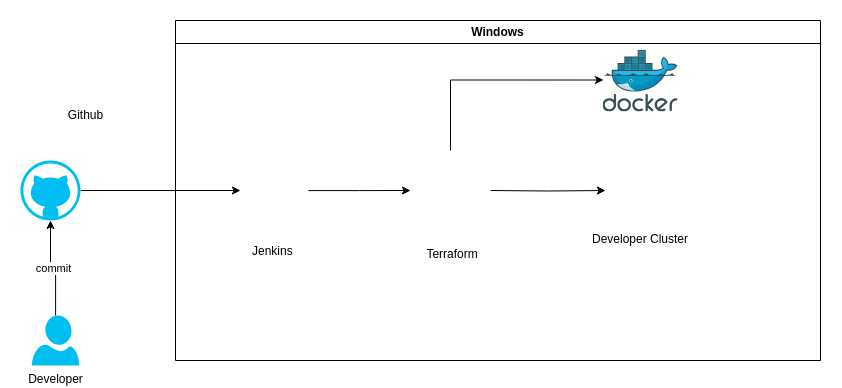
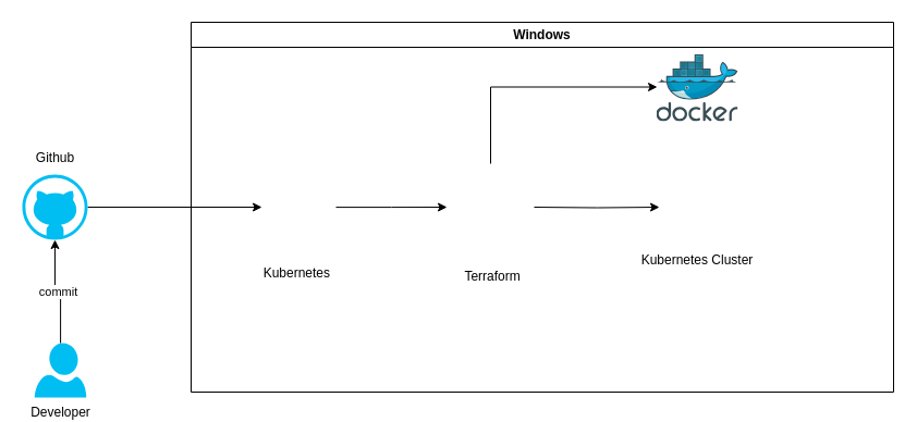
- <mxCell id="14" value="Github" style="text;html=1;align=center;verticalAlign=middle;resizable=0;points=[];autosize=1;strokeColor=none;fillColor=none;" parent="1" vertex="1"><mxGeometry x="55" y="100" width="60" height="30" as="geometry" /></mxCell>
+ <mxCell id="14" value="Github" style="text;html=1;align=center;verticalAlign=middle;resizable=0;points=[];autosize=1;strokeColor=none;fillColor=none;" parent="1" vertex="1"><mxGeometry x="20" y="130" width="60" height="30" as="geometry" /></mxCell>
- <mxCell id="3" value="Developer Cluster" style="shape=image;verticalLabelPosition=bottom;labelBackgroundColor=default;verticalAlign=top;aspect=fixed;imageAspect=0;image=https://pbs.twimg.com/profile_images/511909265720614913/21_d3cvM_400x400.png;" parent="2" vertex="1"><mxGeometry x="430" y="135" width="70" height="70" as="geometry" /></mxCell>
+ <mxCell id="3" value="Kubernetes Cluster" style="shape=image;verticalLabelPosition=bottom;labelBackgroundColor=default;verticalAlign=top;aspect=fixed;imageAspect=0;image=https://pbs.twimg.com/profile_images/511909265720614913/21_d3cvM_400x400.png;" parent="2" vertex="1"><mxGeometry x="430" y="135" width="70" height="70" as="geometry" /></mxCell>
- <mxCell id="5" value="Jenkins " style="shape=image;verticalLabelPosition=bottom;labelBackgroundColor=default;verticalAlign=top;aspect=fixed;imageAspect=0;image=https://upload.wikimedia.org/wikipedia/commons/thumb/e/e9/Jenkins_logo.svg/1483px-Jenkins_logo.svg.png;" parent="2" vertex="1"><mxGeometry x="65" y="123.05" width="68" height="93.9" as="geometry" /></mxCell>
+ <mxCell id="5" value="Kubernetes " style="shape=image;verticalLabelPosition=bottom;labelBackgroundColor=default;verticalAlign=top;aspect=fixed;imageAspect=0;image=https://upload.wikimedia.org/wikipedia/commons/thumb/e/e9/Jenkins_logo.svg/1483px-Jenkins_logo.svg.png;" parent="2" vertex="1"><mxGeometry x="65" y="123.05" width="68" height="93.9" as="geometry" /></mxCell>
